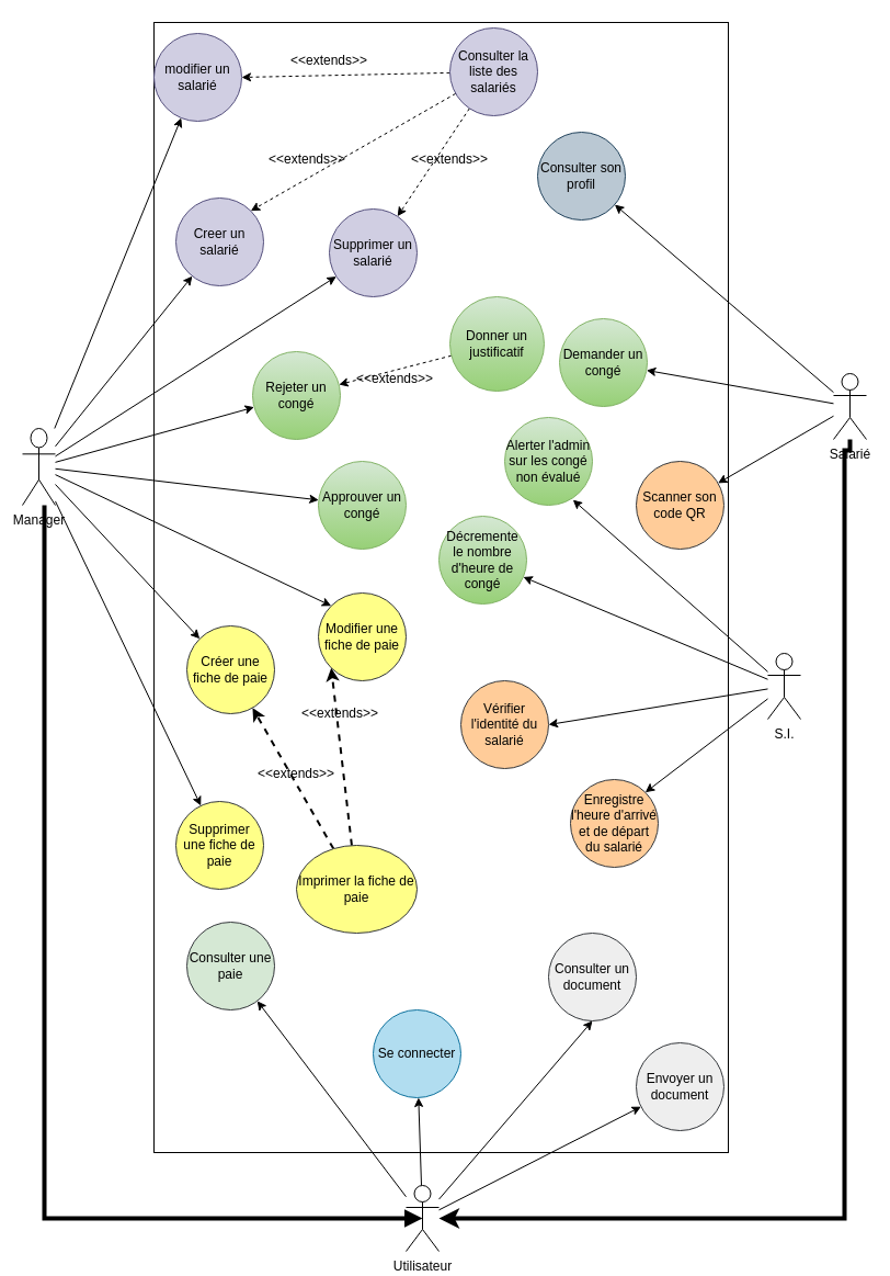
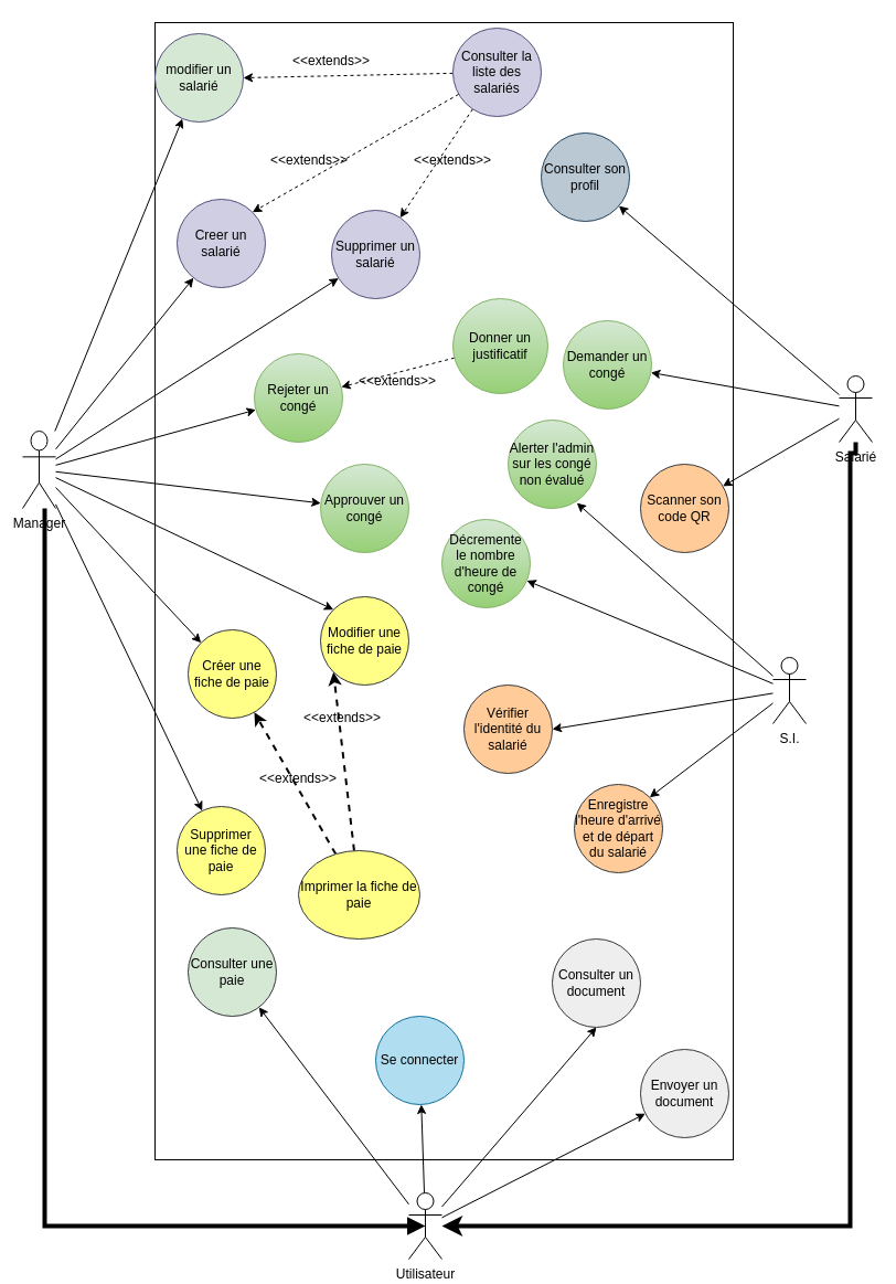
- <mxCell id="4" value="modifier un salarié" style="ellipse;whiteSpace=wrap;html=1;aspect=fixed;fillColor=#d0cee2;strokeColor=#56517e;" parent="1" vertex="1"><mxGeometry x="140" y="30" width="80" height="80" as="geometry" /></mxCell>
+ <mxCell id="4" value="modifier un salarié" style="ellipse;whiteSpace=wrap;html=1;aspect=fixed;fillColor=#d5e8d4;strokeColor=#56517e;" parent="1" vertex="1"><mxGeometry x="140" y="30" width="80" height="80" as="geometry" /></mxCell>
